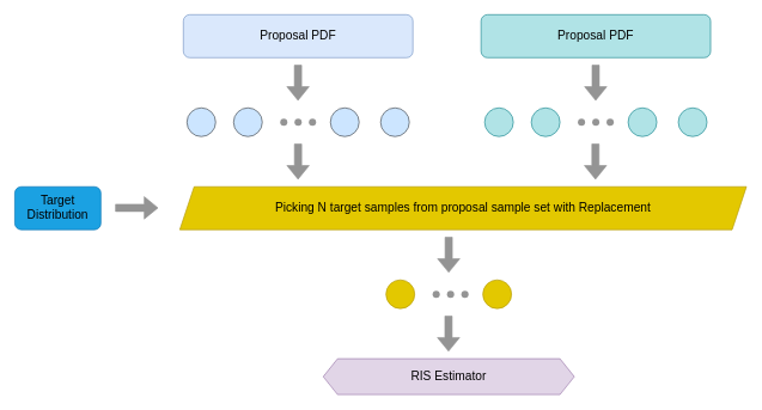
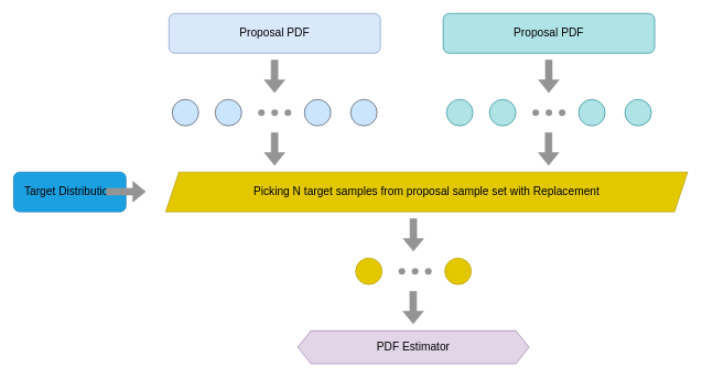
- <mxCell id="8" value="&lt;font style=&quot;font-size: 17px;&quot; color=&quot;#000000&quot;&gt;Target Distribution&lt;/font&gt;" style="rounded=1;whiteSpace=wrap;html=1;fillColor=#1ba1e2;strokeColor=#006EAF;fontColor=#ffffff;" parent="1" vertex="1"><mxGeometry x="20" y="260" width="120" height="60" as="geometry" /></mxCell>
+ <mxCell id="8" value="&lt;font style=&quot;font-size: 17px;&quot; color=&quot;#000000&quot;&gt;Target Distribution&lt;/font&gt;" style="rounded=1;whiteSpace=wrap;html=1;fillColor=#1ba1e2;strokeColor=#006EAF;fontColor=#ffffff;" parent="1" vertex="1"><mxGeometry x="20" y="260" width="170" height="60" as="geometry" /></mxCell>
- <mxCell id="13" value="&lt;font style=&quot;font-size: 17px;&quot;&gt;RIS Estimator&lt;/font&gt;" style="shape=hexagon;perimeter=hexagonPerimeter2;whiteSpace=wrap;html=1;fixedSize=1;fillColor=#e1d5e7;strokeColor=#9673a6;" parent="1" vertex="1"><mxGeometry x="450" y="500" width="350" height="50" as="geometry" /></mxCell>
+ <mxCell id="13" value="&lt;font style=&quot;font-size: 17px;&quot;&gt;PDF Estimator&lt;/font&gt;" style="shape=hexagon;perimeter=hexagonPerimeter2;whiteSpace=wrap;html=1;fixedSize=1;fillColor=#e1d5e7;strokeColor=#9673a6;" parent="1" vertex="1"><mxGeometry x="450" y="500" width="350" height="50" as="geometry" /></mxCell>
